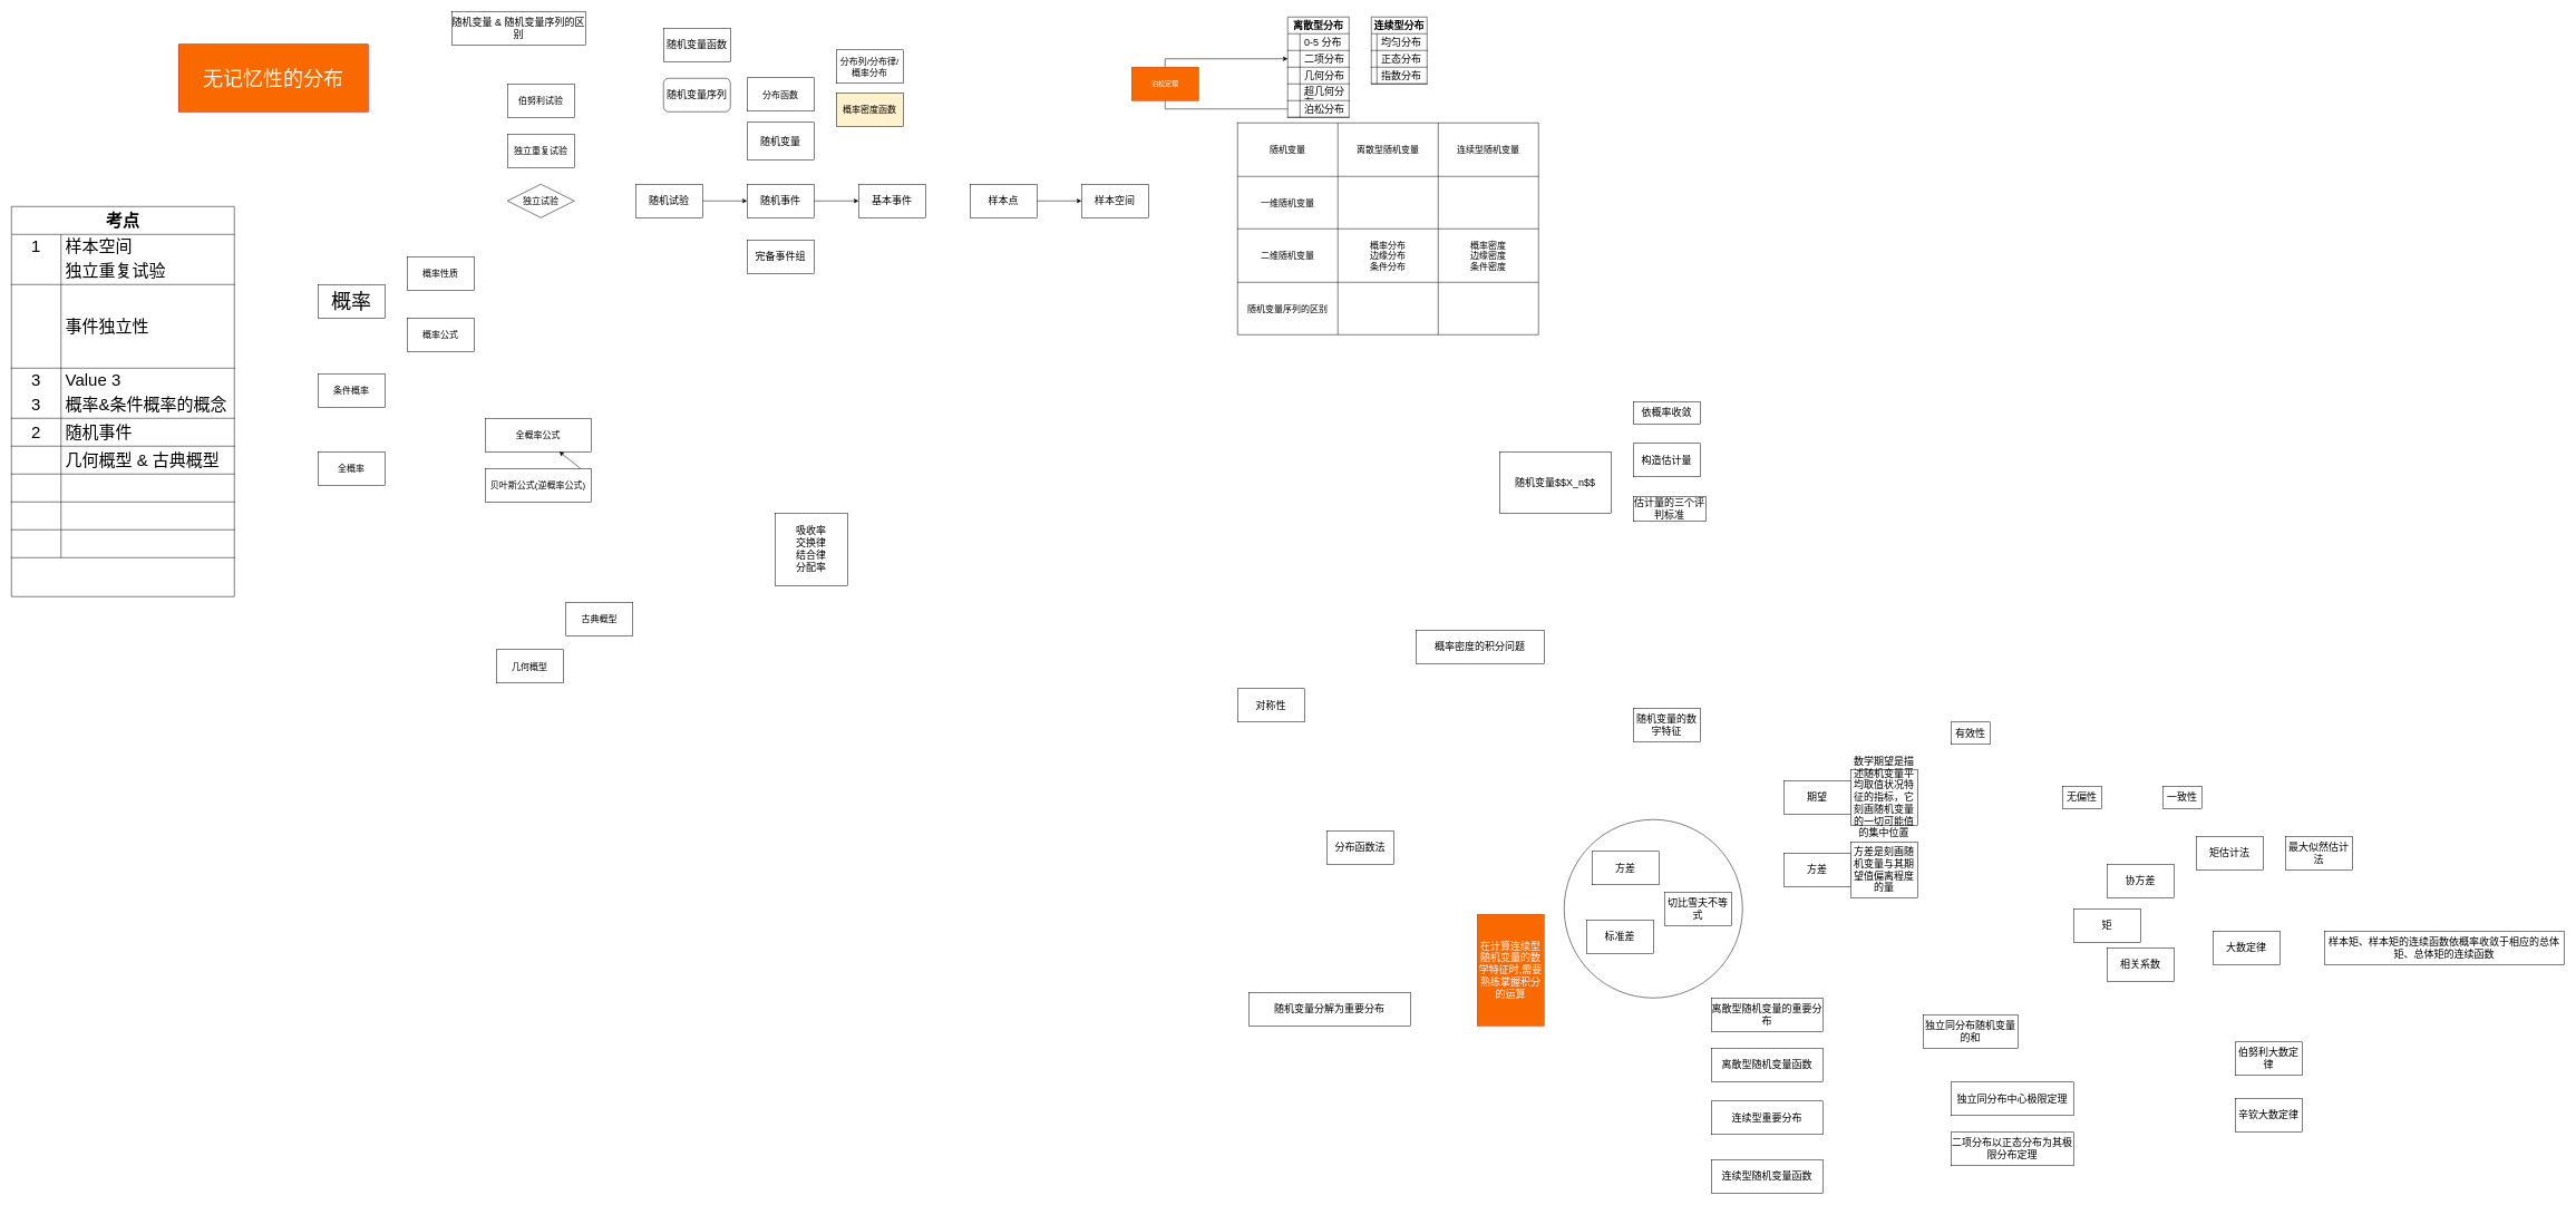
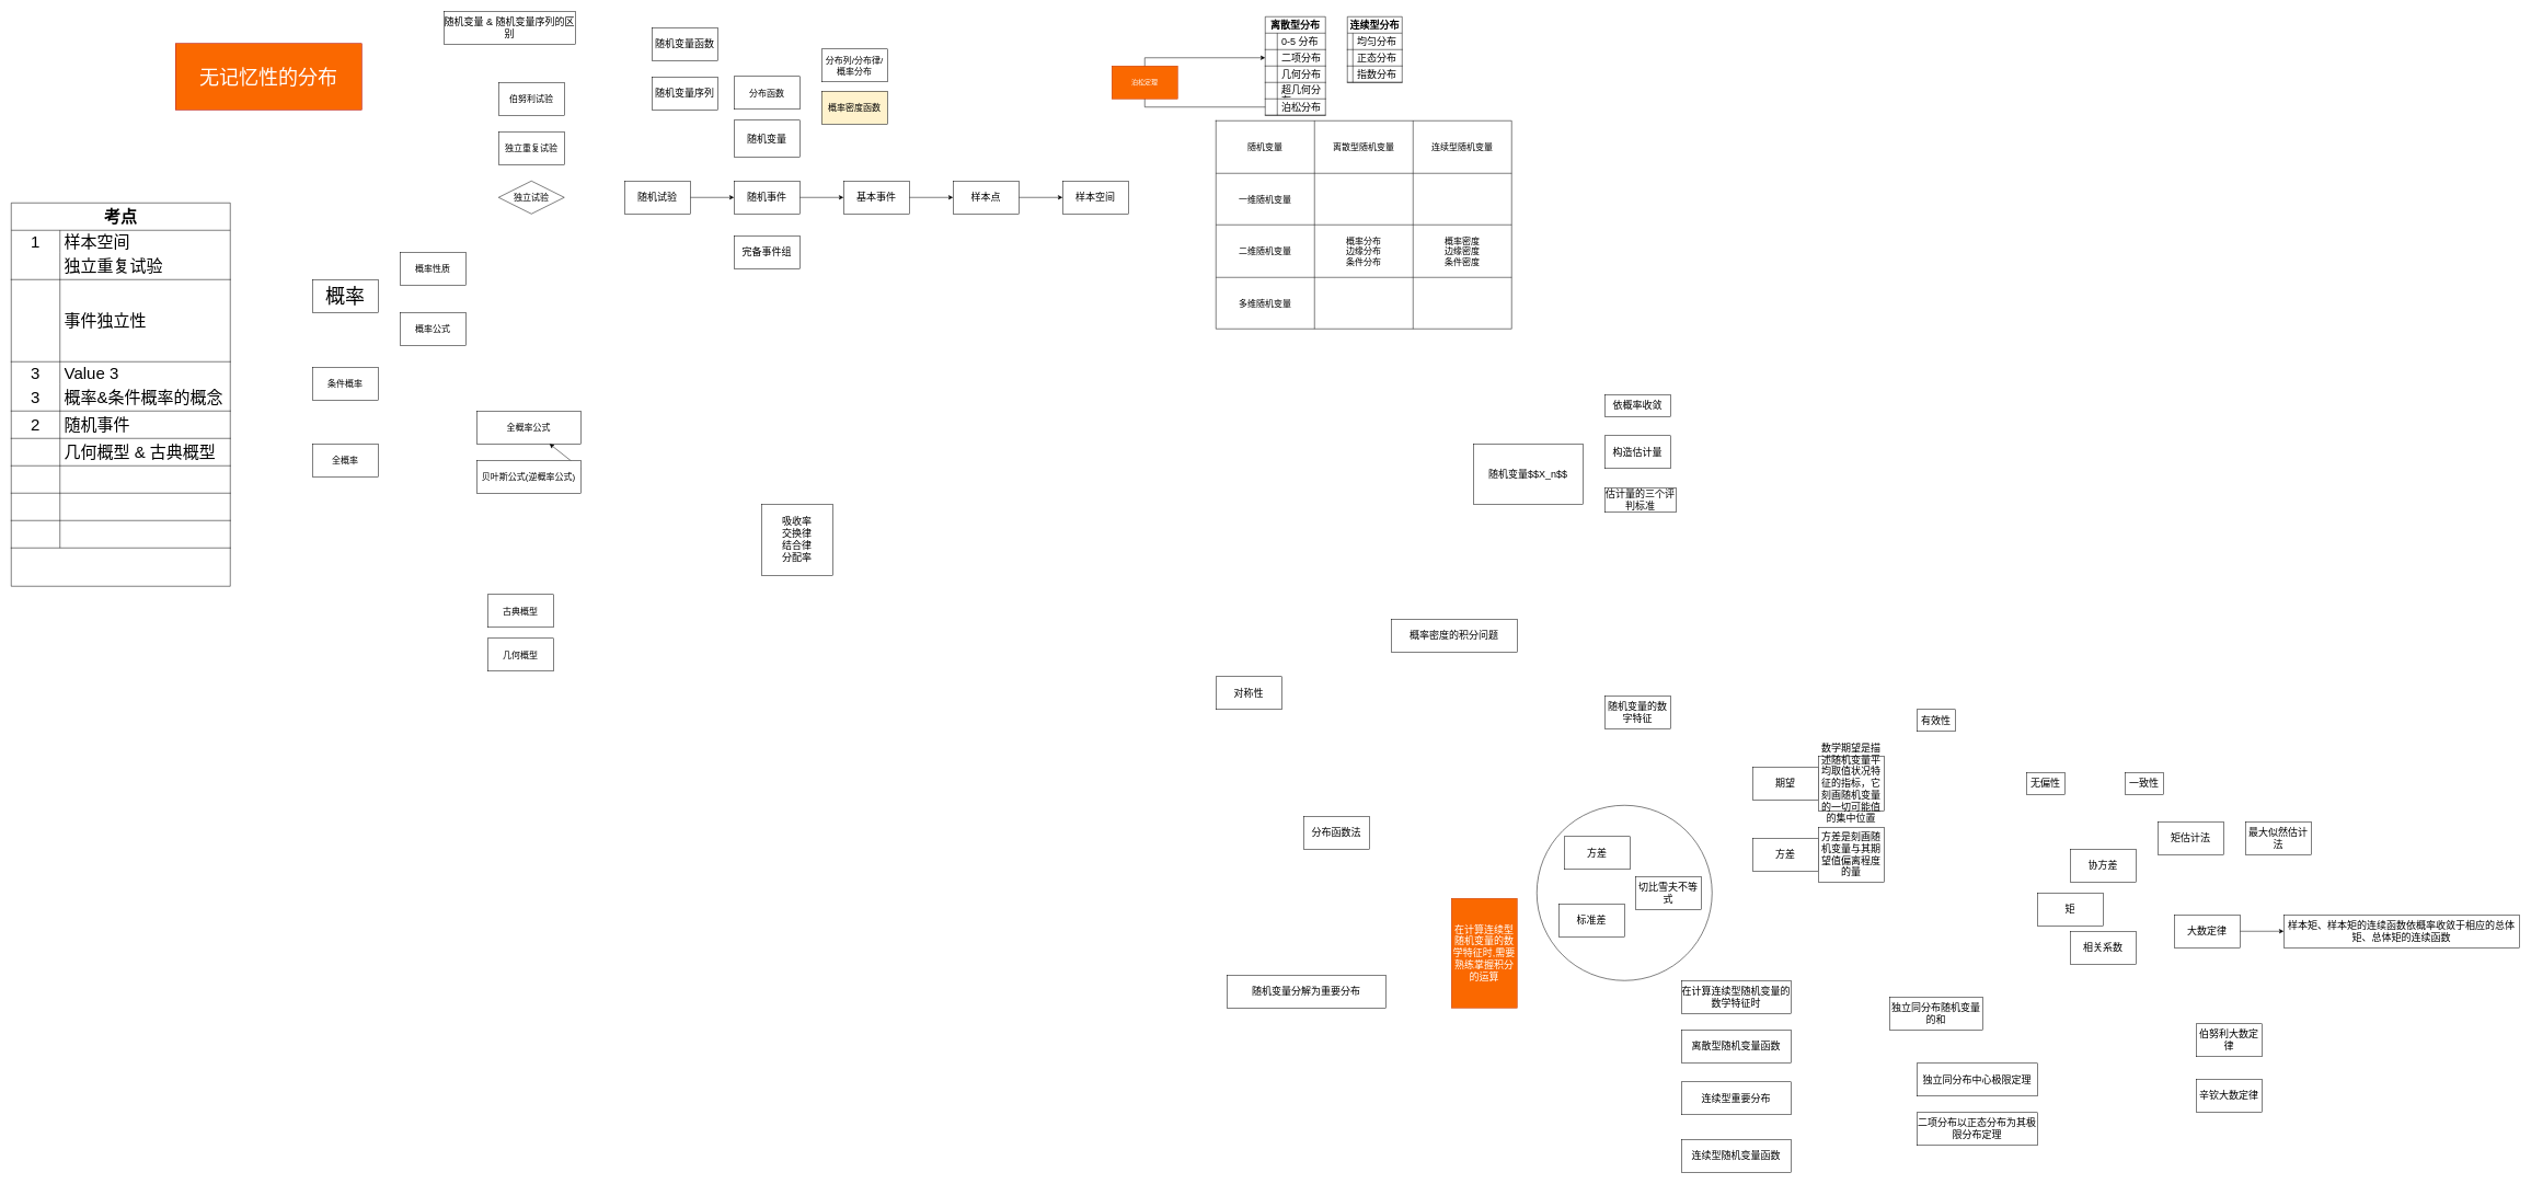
- <mxCell id="94" value="随机变量序列" style="whiteSpace=wrap;html=1;fontSize=18;rounded=1;" parent="1" vertex="1"><mxGeometry x="1190" y="140" width="120" height="60" as="geometry" /></mxCell>
+ <mxCell id="94" value="随机变量序列" style="rounded=0;whiteSpace=wrap;html=1;fontSize=18;" parent="1" vertex="1"><mxGeometry x="1190" y="140" width="120" height="60" as="geometry" /></mxCell>
+ <mxCell id="74" value="" style="edgeStyle=orthogonalEdgeStyle;rounded=0;orthogonalLoop=1;jettySize=auto;html=1;fontSize=18;" parent="1" source="75" target="77" edge="1"><mxGeometry relative="1" as="geometry" /></mxCell>
- <mxCell id="115" value="随机变量序列的区别" style="shape=partialRectangle;html=1;whiteSpace=wrap;connectable=0;fillColor=none;top=0;left=0;bottom=0;right=0;overflow=hidden;fontSize=16;" parent="114" vertex="1"><mxGeometry width="180" height="94" as="geometry" /></mxCell>
+ <mxCell id="115" value="多维随机变量" style="shape=partialRectangle;html=1;whiteSpace=wrap;connectable=0;fillColor=none;top=0;left=0;bottom=0;right=0;overflow=hidden;fontSize=16;" parent="114" vertex="1"><mxGeometry width="180" height="94" as="geometry" /></mxCell>
- <mxCell id="82" value="古典概型" style="rounded=0;whiteSpace=wrap;html=1;fontSize=16;" parent="1" vertex="1"><mxGeometry x="1015" y="1080" width="120" height="60" as="geometry" /></mxCell>
+ <mxCell id="82" value="古典概型" style="rounded=0;whiteSpace=wrap;html=1;fontSize=16;" parent="1" vertex="1"><mxGeometry x="890" y="1085" width="120" height="60" as="geometry" /></mxCell>
+ <mxCell id="5" value="" style="edgeStyle=orthogonalEdgeStyle;rounded=0;orthogonalLoop=1;jettySize=auto;html=1;fontSize=18;" parent="1" source="6" target="7" edge="1"><mxGeometry relative="1" as="geometry" /></mxCell>
- <mxCell id="34" value="离散型随机变量的重要分布" style="rounded=0;whiteSpace=wrap;html=1;fontSize=18;" parent="1" vertex="1"><mxGeometry x="3070" y="1790" width="200" height="60" as="geometry" /></mxCell>
+ <mxCell id="34" value="在计算连续型随机变量的数学特征时" style="rounded=0;whiteSpace=wrap;html=1;fontSize=18;" parent="1" vertex="1"><mxGeometry x="3070" y="1790" width="200" height="60" as="geometry" /></mxCell>
